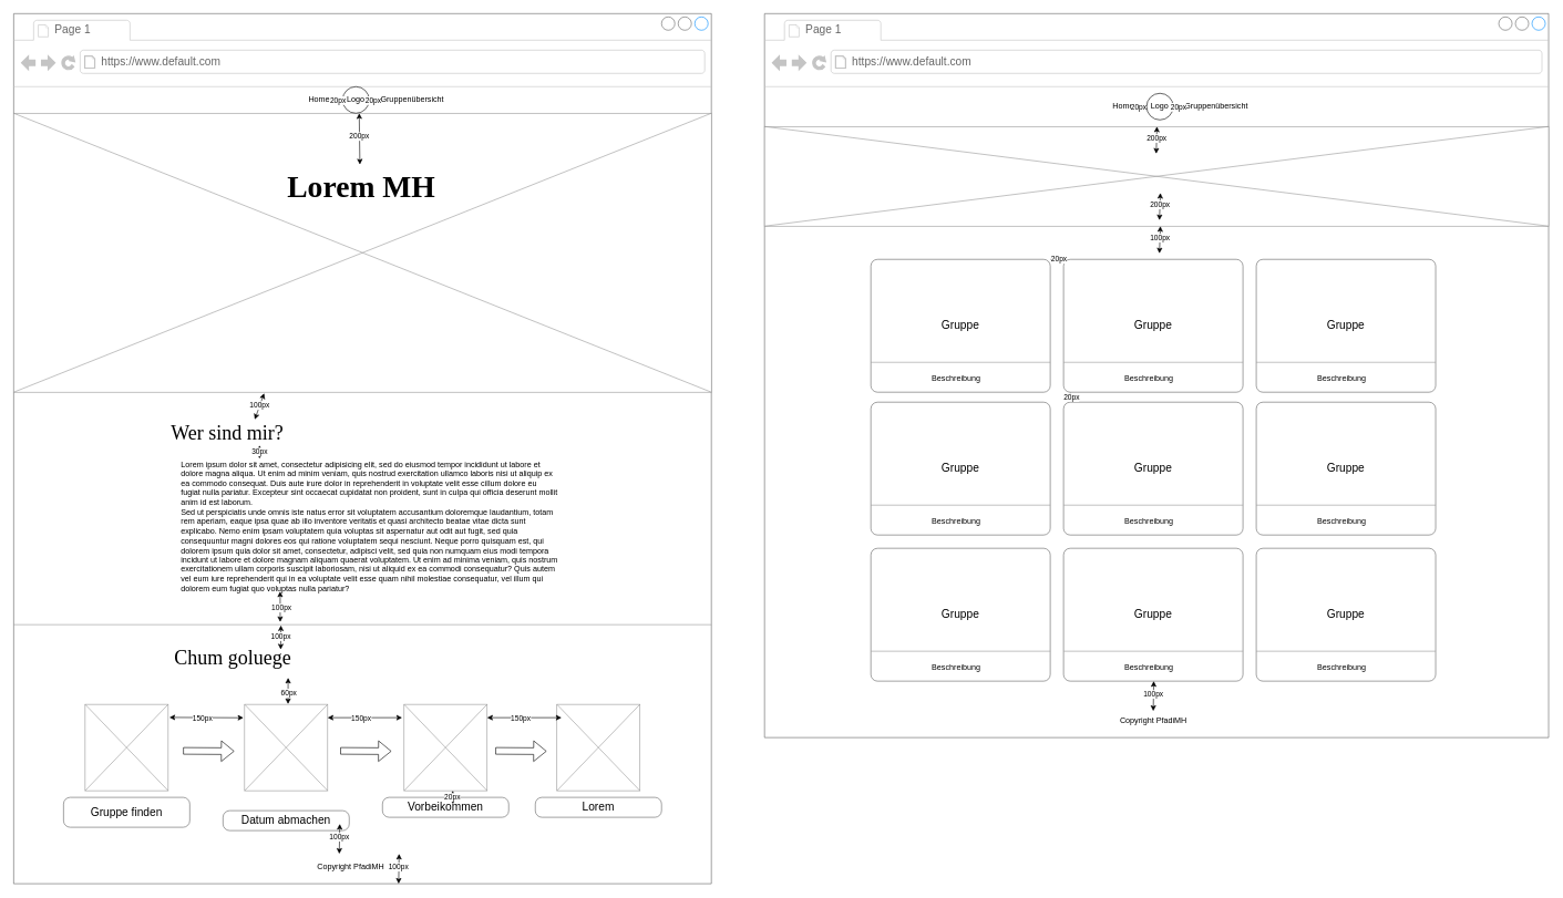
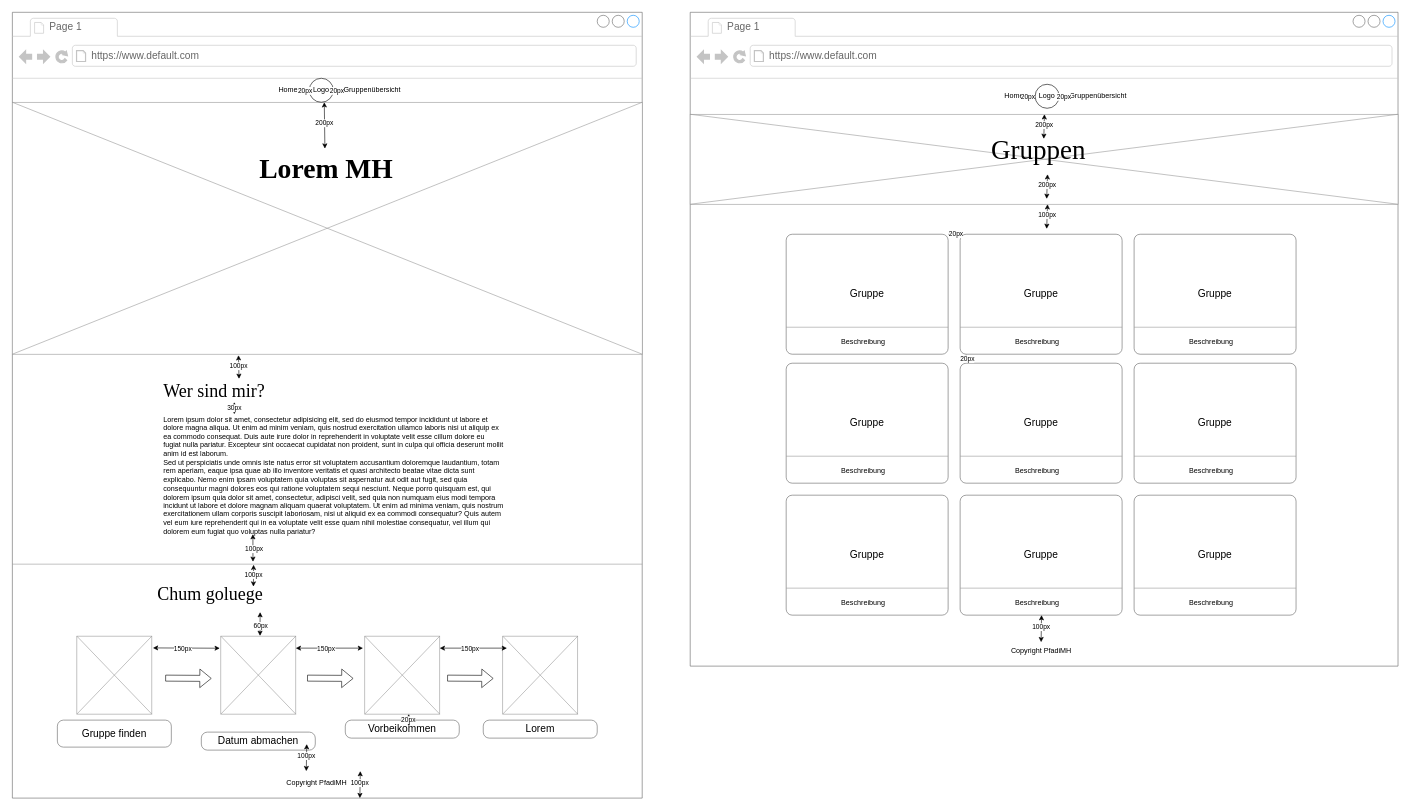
+ <mxCell id="54" value="&lt;font style=&quot;font-size: 45px;&quot;&gt;Gruppen&lt;/font&gt;" style="text;html=1;points=[];align=left;verticalAlign=top;spacingTop=-4;fontSize=30;fontFamily=Verdana" parent="50" vertex="1"><mxGeometry x="500" y="200" width="170" height="50" as="geometry" /></mxCell>
- <mxCell id="8" value="Wer sind mir?" style="text;html=1;points=[];align=left;verticalAlign=top;spacingTop=-4;fontSize=30;fontFamily=Verdana" parent="2" vertex="1"><mxGeometry x="235" y="610" width="340" height="50" as="geometry" /></mxCell>
+ <mxCell id="8" value="Wer sind mir?" style="text;html=1;points=[];align=left;verticalAlign=top;spacingTop=-4;fontSize=30;fontFamily=Verdana" parent="2" vertex="1"><mxGeometry x="250" y="610" width="340" height="50" as="geometry" /></mxCell>
